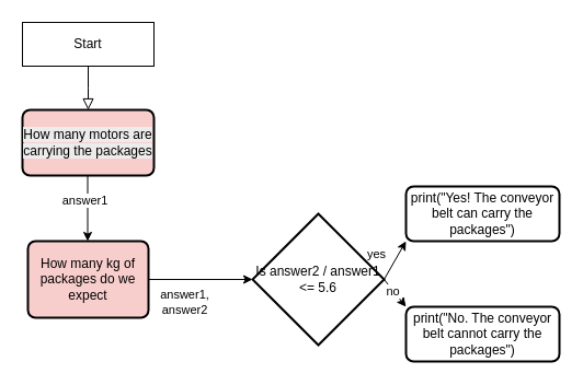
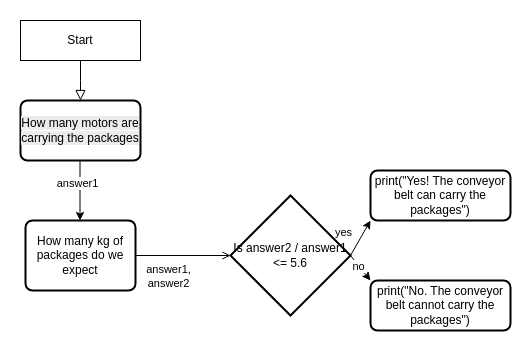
- <mxCell id="15" value="&lt;span style=&quot;color: rgb(0, 0, 0); font-family: Helvetica; font-size: 12px; font-style: normal; font-variant-ligatures: normal; font-variant-caps: normal; font-weight: 400; letter-spacing: normal; orphans: 2; text-align: center; text-indent: 0px; text-transform: none; widows: 2; word-spacing: 0px; -webkit-text-stroke-width: 0px; white-space: normal; background-color: rgb(236, 236, 236); text-decoration-thickness: initial; text-decoration-style: initial; text-decoration-color: initial; float: none; display: inline !important;&quot;&gt;How many motors are carrying the packages&lt;/span&gt;" style="rounded=1;whiteSpace=wrap;html=1;absoluteArcSize=1;arcSize=14;strokeWidth=2;fillColor=#f8cecc;" vertex="1" parent="1"><mxGeometry x="20" y="100" width="120" height="60" as="geometry" /></mxCell>
+ <mxCell id="15" value="&lt;span style=&quot;color: rgb(0, 0, 0); font-family: Helvetica; font-size: 12px; font-style: normal; font-variant-ligatures: normal; font-variant-caps: normal; font-weight: 400; letter-spacing: normal; orphans: 2; text-align: center; text-indent: 0px; text-transform: none; widows: 2; word-spacing: 0px; -webkit-text-stroke-width: 0px; white-space: normal; background-color: rgb(236, 236, 236); text-decoration-thickness: initial; text-decoration-style: initial; text-decoration-color: initial; float: none; display: inline !important;&quot;&gt;How many motors are carrying the packages&lt;/span&gt;" style="rounded=1;whiteSpace=wrap;html=1;absoluteArcSize=1;arcSize=14;strokeWidth=2;" vertex="1" parent="1"><mxGeometry x="20" y="100" width="120" height="60" as="geometry" /></mxCell>
- <mxCell id="16" value="How many kg of packages do we expect" style="rounded=1;whiteSpace=wrap;html=1;absoluteArcSize=1;arcSize=14;strokeWidth=2;fillColor=#f8cecc;" vertex="1" parent="1"><mxGeometry x="25" y="220" width="110" height="70" as="geometry" /></mxCell>
+ <mxCell id="16" value="How many kg of packages do we expect" style="rounded=1;whiteSpace=wrap;html=1;absoluteArcSize=1;arcSize=14;strokeWidth=2;" vertex="1" parent="1"><mxGeometry x="25" y="220" width="110" height="70" as="geometry" /></mxCell>
- <mxCell id="11" style="edgeStyle=orthogonalEdgeStyle;rounded=0;orthogonalLoop=1;jettySize=auto;html=1;entryX=0;entryY=0.5;entryDx=0;entryDy=0;entryPerimeter=0;exitX=1;exitY=0.5;exitDx=0;exitDy=0;" edge="1" parent="1" source="16" target="10"><mxGeometry relative="1" as="geometry"><mxPoint x="140" y="260" as="sourcePoint" /></mxGeometry></mxCell>
+ <mxCell id="11" style="edgeStyle=orthogonalEdgeStyle;rounded=0;orthogonalLoop=1;jettySize=auto;html=1;entryX=0;entryY=0.5;entryDx=0;entryDy=0;entryPerimeter=0;exitX=1;exitY=0.5;exitDx=0;exitDy=0;endArrow=open;" edge="1" parent="1" source="16" target="10"><mxGeometry relative="1" as="geometry"><mxPoint x="140" y="260" as="sourcePoint" /></mxGeometry></mxCell>
